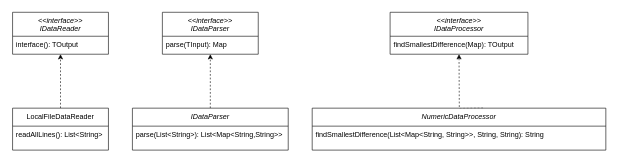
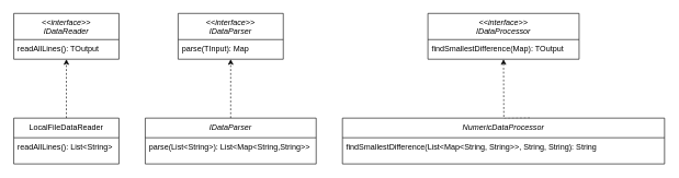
- <mxCell id="3" value="interface(): TOutput" style="text;align=left;verticalAlign=top;spacingLeft=4;spacingRight=4;overflow=hidden;rotatable=0;points=[[0,0.5],[1,0.5]];portConstraint=eastwest;" vertex="1" parent="2"><mxGeometry y="40" width="160" height="26" as="geometry" /></mxCell>
+ <mxCell id="3" value="readAllLines(): TOutput" style="text;align=left;verticalAlign=top;spacingLeft=4;spacingRight=4;overflow=hidden;rotatable=0;points=[[0,0.5],[1,0.5]];portConstraint=eastwest;" vertex="1" parent="2"><mxGeometry y="40" width="160" height="26" as="geometry" /></mxCell>
